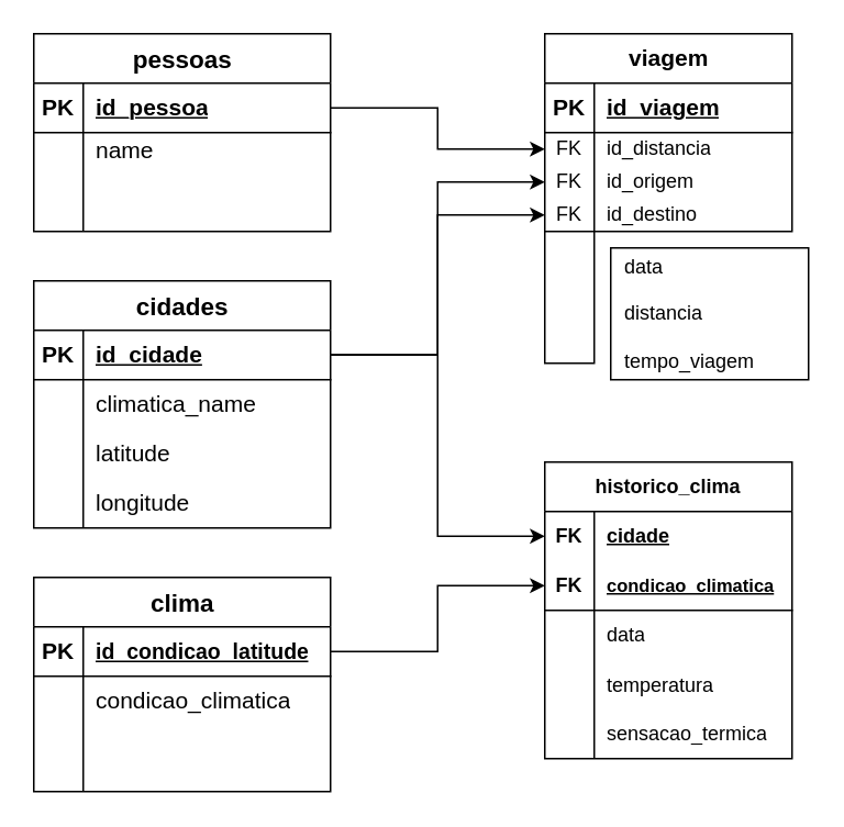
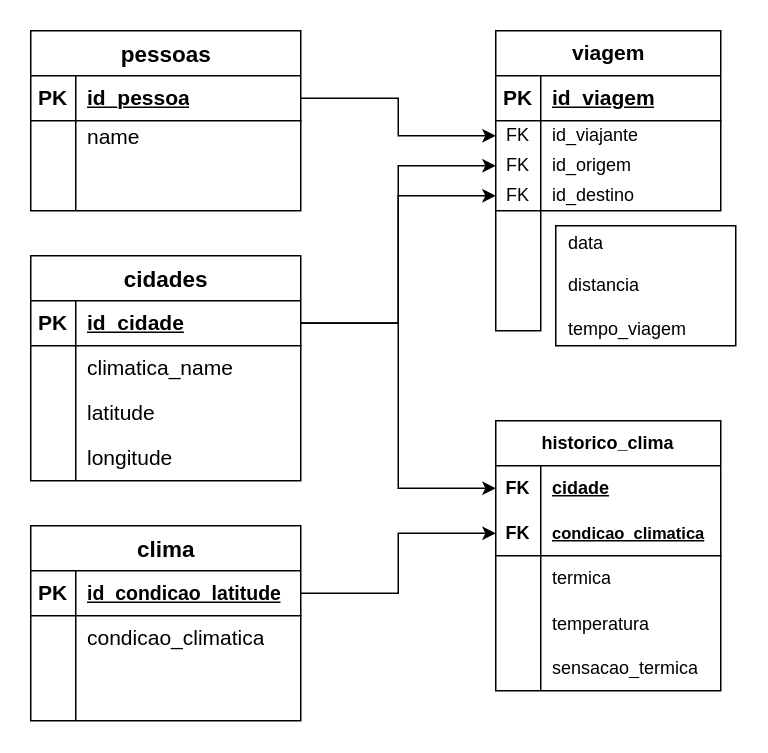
- <mxCell id="47" value="id_distancia" style="shape=partialRectangle;connectable=0;fillColor=none;top=0;left=0;bottom=0;right=0;align=left;spacingLeft=6;overflow=hidden;whiteSpace=wrap;html=1;fontSize=12;" vertex="1" parent="45"><mxGeometry x="30" width="120" height="20" as="geometry"><mxRectangle width="120" height="20" as="alternateBounds" /></mxGeometry></mxCell>
+ <mxCell id="47" value="id_viajante" style="shape=partialRectangle;connectable=0;fillColor=none;top=0;left=0;bottom=0;right=0;align=left;spacingLeft=6;overflow=hidden;whiteSpace=wrap;html=1;fontSize=12;" vertex="1" parent="45"><mxGeometry x="30" width="120" height="20" as="geometry"><mxRectangle width="120" height="20" as="alternateBounds" /></mxGeometry></mxCell>
- <mxCell id="68" value="data" style="shape=partialRectangle;connectable=0;fillColor=none;top=0;left=0;bottom=0;right=0;align=left;spacingLeft=6;overflow=hidden;html=1;whiteSpace=wrap;" vertex="1" parent="66"><mxGeometry x="30" width="120" height="30" as="geometry"><mxRectangle width="120" height="30" as="alternateBounds" /></mxGeometry></mxCell>
+ <mxCell id="68" value="termica" style="shape=partialRectangle;connectable=0;fillColor=none;top=0;left=0;bottom=0;right=0;align=left;spacingLeft=6;overflow=hidden;html=1;whiteSpace=wrap;" vertex="1" parent="66"><mxGeometry x="30" width="120" height="30" as="geometry"><mxRectangle width="120" height="30" as="alternateBounds" /></mxGeometry></mxCell>
